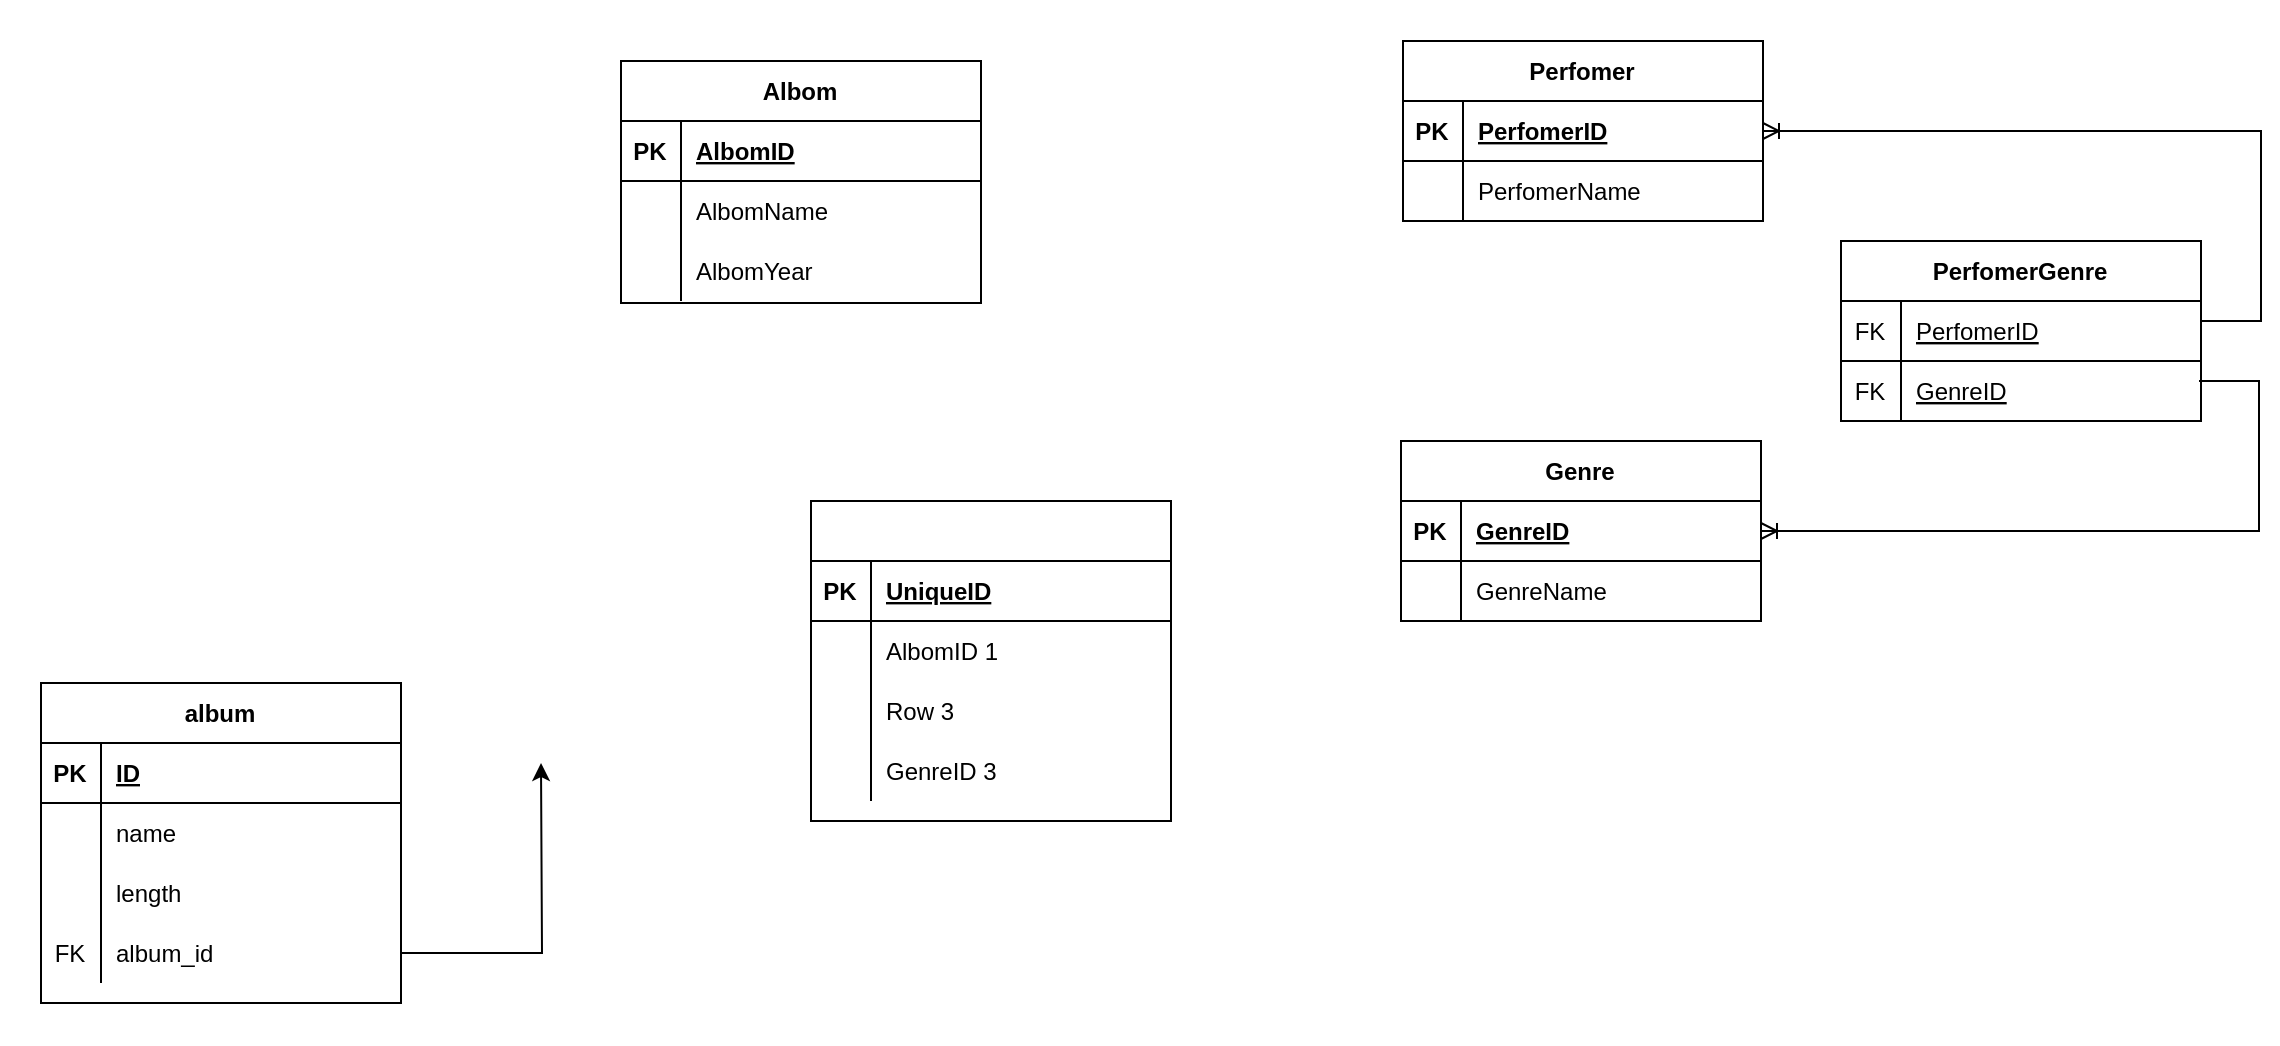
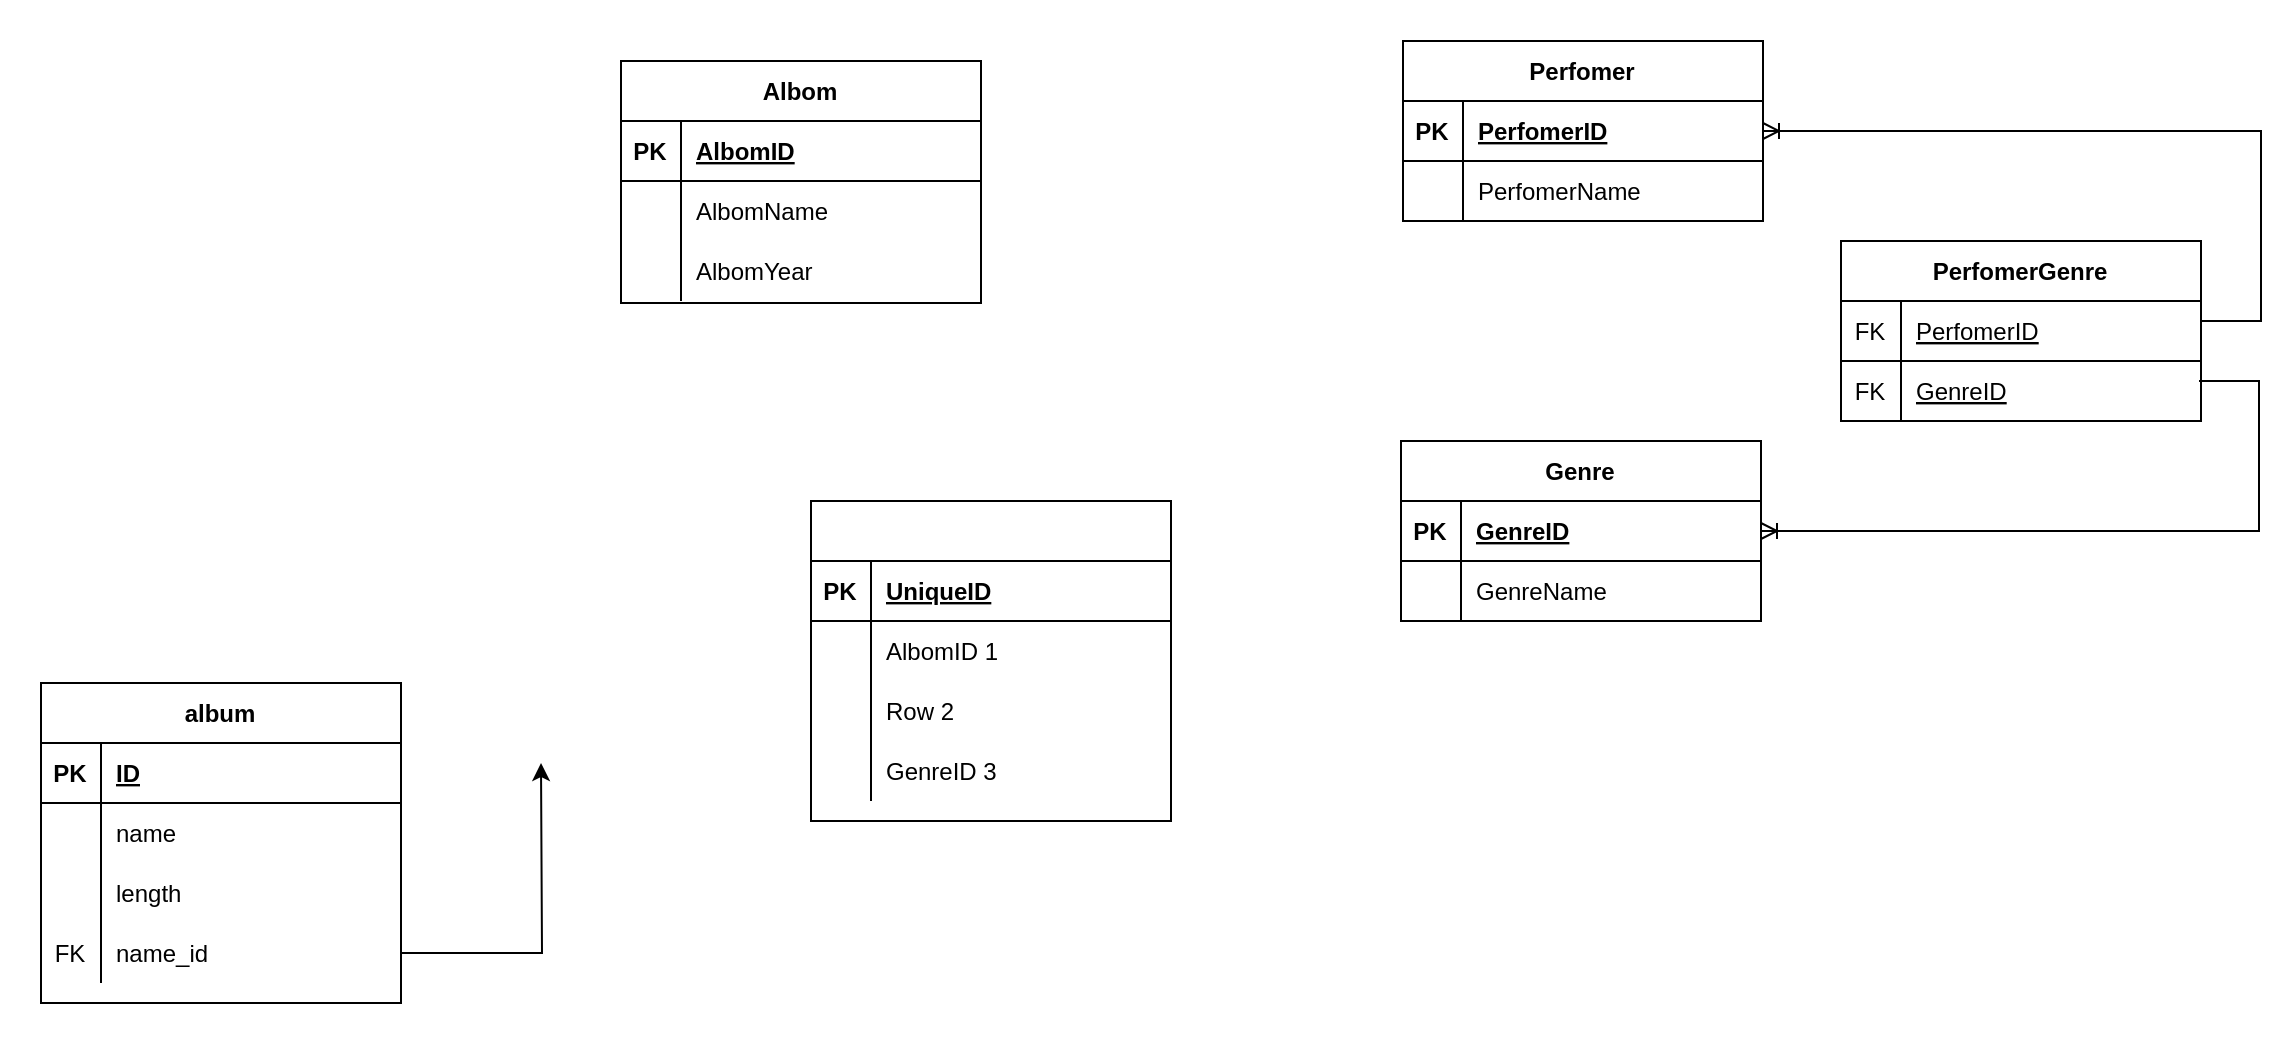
- <mxCell id="62" value="Row 3" style="shape=partialRectangle;connectable=0;fillColor=none;top=0;left=0;bottom=0;right=0;align=left;spacingLeft=6;overflow=hidden;" vertex="1" parent="60"><mxGeometry x="30" width="150" height="30" as="geometry"><mxRectangle width="150" height="30" as="alternateBounds" /></mxGeometry></mxCell>
+ <mxCell id="62" value="Row 2" style="shape=partialRectangle;connectable=0;fillColor=none;top=0;left=0;bottom=0;right=0;align=left;spacingLeft=6;overflow=hidden;" vertex="1" parent="60"><mxGeometry x="30" width="150" height="30" as="geometry"><mxRectangle width="150" height="30" as="alternateBounds" /></mxGeometry></mxCell>
- <mxCell id="14" value="album_id" style="shape=partialRectangle;connectable=0;fillColor=none;top=0;left=0;bottom=0;right=0;align=left;spacingLeft=6;overflow=hidden;" parent="12" vertex="1"><mxGeometry x="30" width="150" height="30" as="geometry"><mxRectangle width="150" height="30" as="alternateBounds" /></mxGeometry></mxCell>
+ <mxCell id="14" value="name_id" style="shape=partialRectangle;connectable=0;fillColor=none;top=0;left=0;bottom=0;right=0;align=left;spacingLeft=6;overflow=hidden;" parent="12" vertex="1"><mxGeometry x="30" width="150" height="30" as="geometry"><mxRectangle width="150" height="30" as="alternateBounds" /></mxGeometry></mxCell>
